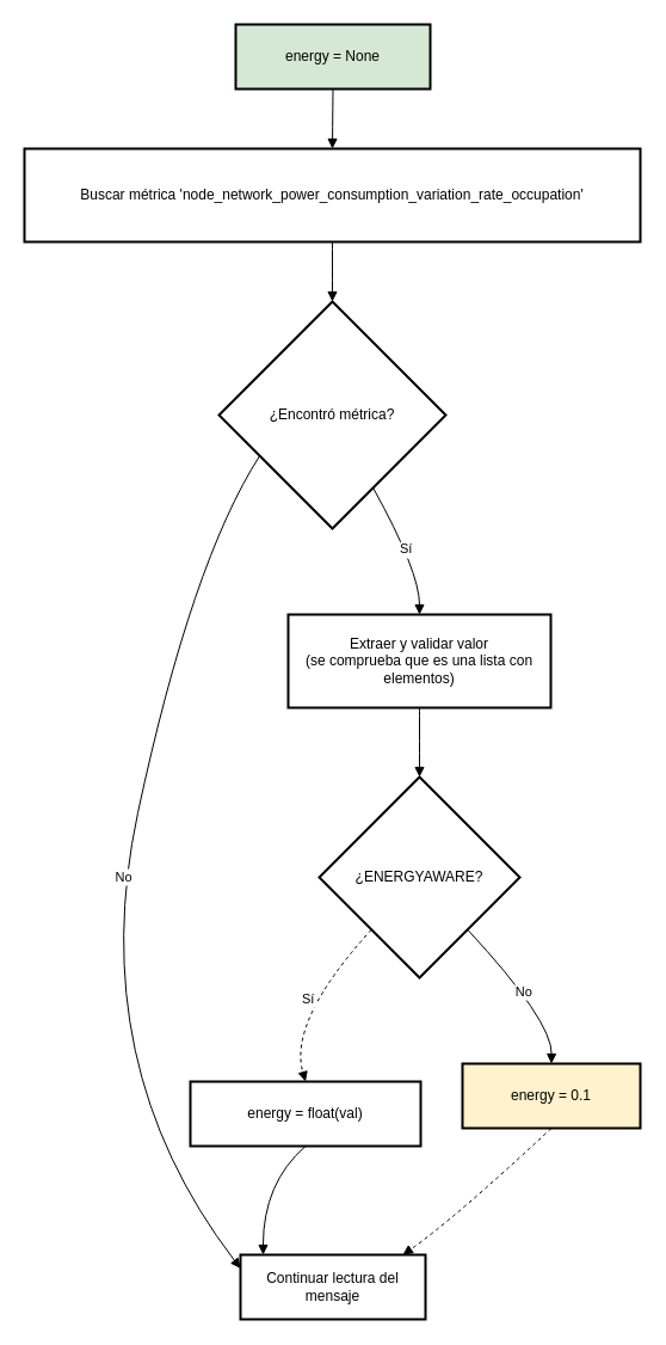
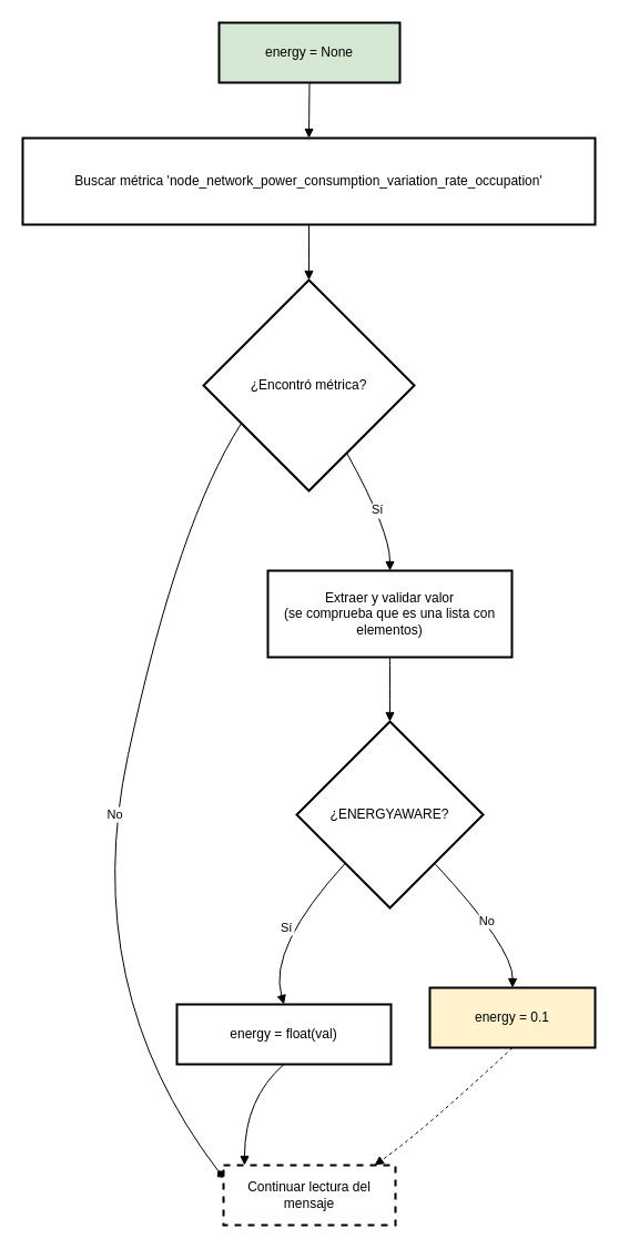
- <mxCell id="15" value="Sí" style="curved=1;startArrow=none;endArrow=block;exitX=0.04;exitY=1;entryX=0.5;entryY=0.01;rounded=0;dashed=1;" edge="1" parent="1" source="7" target="8"><mxGeometry relative="1" as="geometry"><Array as="points"><mxPoint x="241" y="854" /></Array></mxGeometry></mxCell>
+ <mxCell id="15" value="Sí" style="curved=1;startArrow=none;endArrow=block;exitX=0.04;exitY=1;entryX=0.5;entryY=0.01;rounded=0;" edge="1" parent="1" source="7" target="8"><mxGeometry relative="1" as="geometry"><Array as="points"><mxPoint x="241" y="854" /></Array></mxGeometry></mxCell>
- <mxCell id="12" value="No" style="curved=1;startArrow=none;endArrow=block;exitX=0;exitY=0.78;entryX=0;entryY=0.21;rounded=0;" edge="1" parent="1" source="4" target="5"><mxGeometry relative="1" as="geometry"><Array as="points"><mxPoint x="160" y="470" /><mxPoint x="70" y="890" /></Array></mxGeometry></mxCell>
+ <mxCell id="12" value="No" style="curved=1;startArrow=none;endArrow=diamond;exitX=0;exitY=0.78;entryX=0;entryY=0.21;rounded=0;" edge="1" parent="1" source="4" target="5"><mxGeometry relative="1" as="geometry"><Array as="points"><mxPoint x="160" y="470" /><mxPoint x="70" y="890" /></Array></mxGeometry></mxCell>
- <mxCell id="5" value="Continuar lectura del mensaje" style="whiteSpace=wrap;strokeWidth=2;" vertex="1" parent="1"><mxGeometry x="201" y="1050" width="155" height="54" as="geometry" /></mxCell>
+ <mxCell id="5" value="Continuar lectura del mensaje" style="whiteSpace=wrap;strokeWidth=2;dashed=1;" vertex="1" parent="1"><mxGeometry x="201" y="1050" width="155" height="54" as="geometry" /></mxCell>
